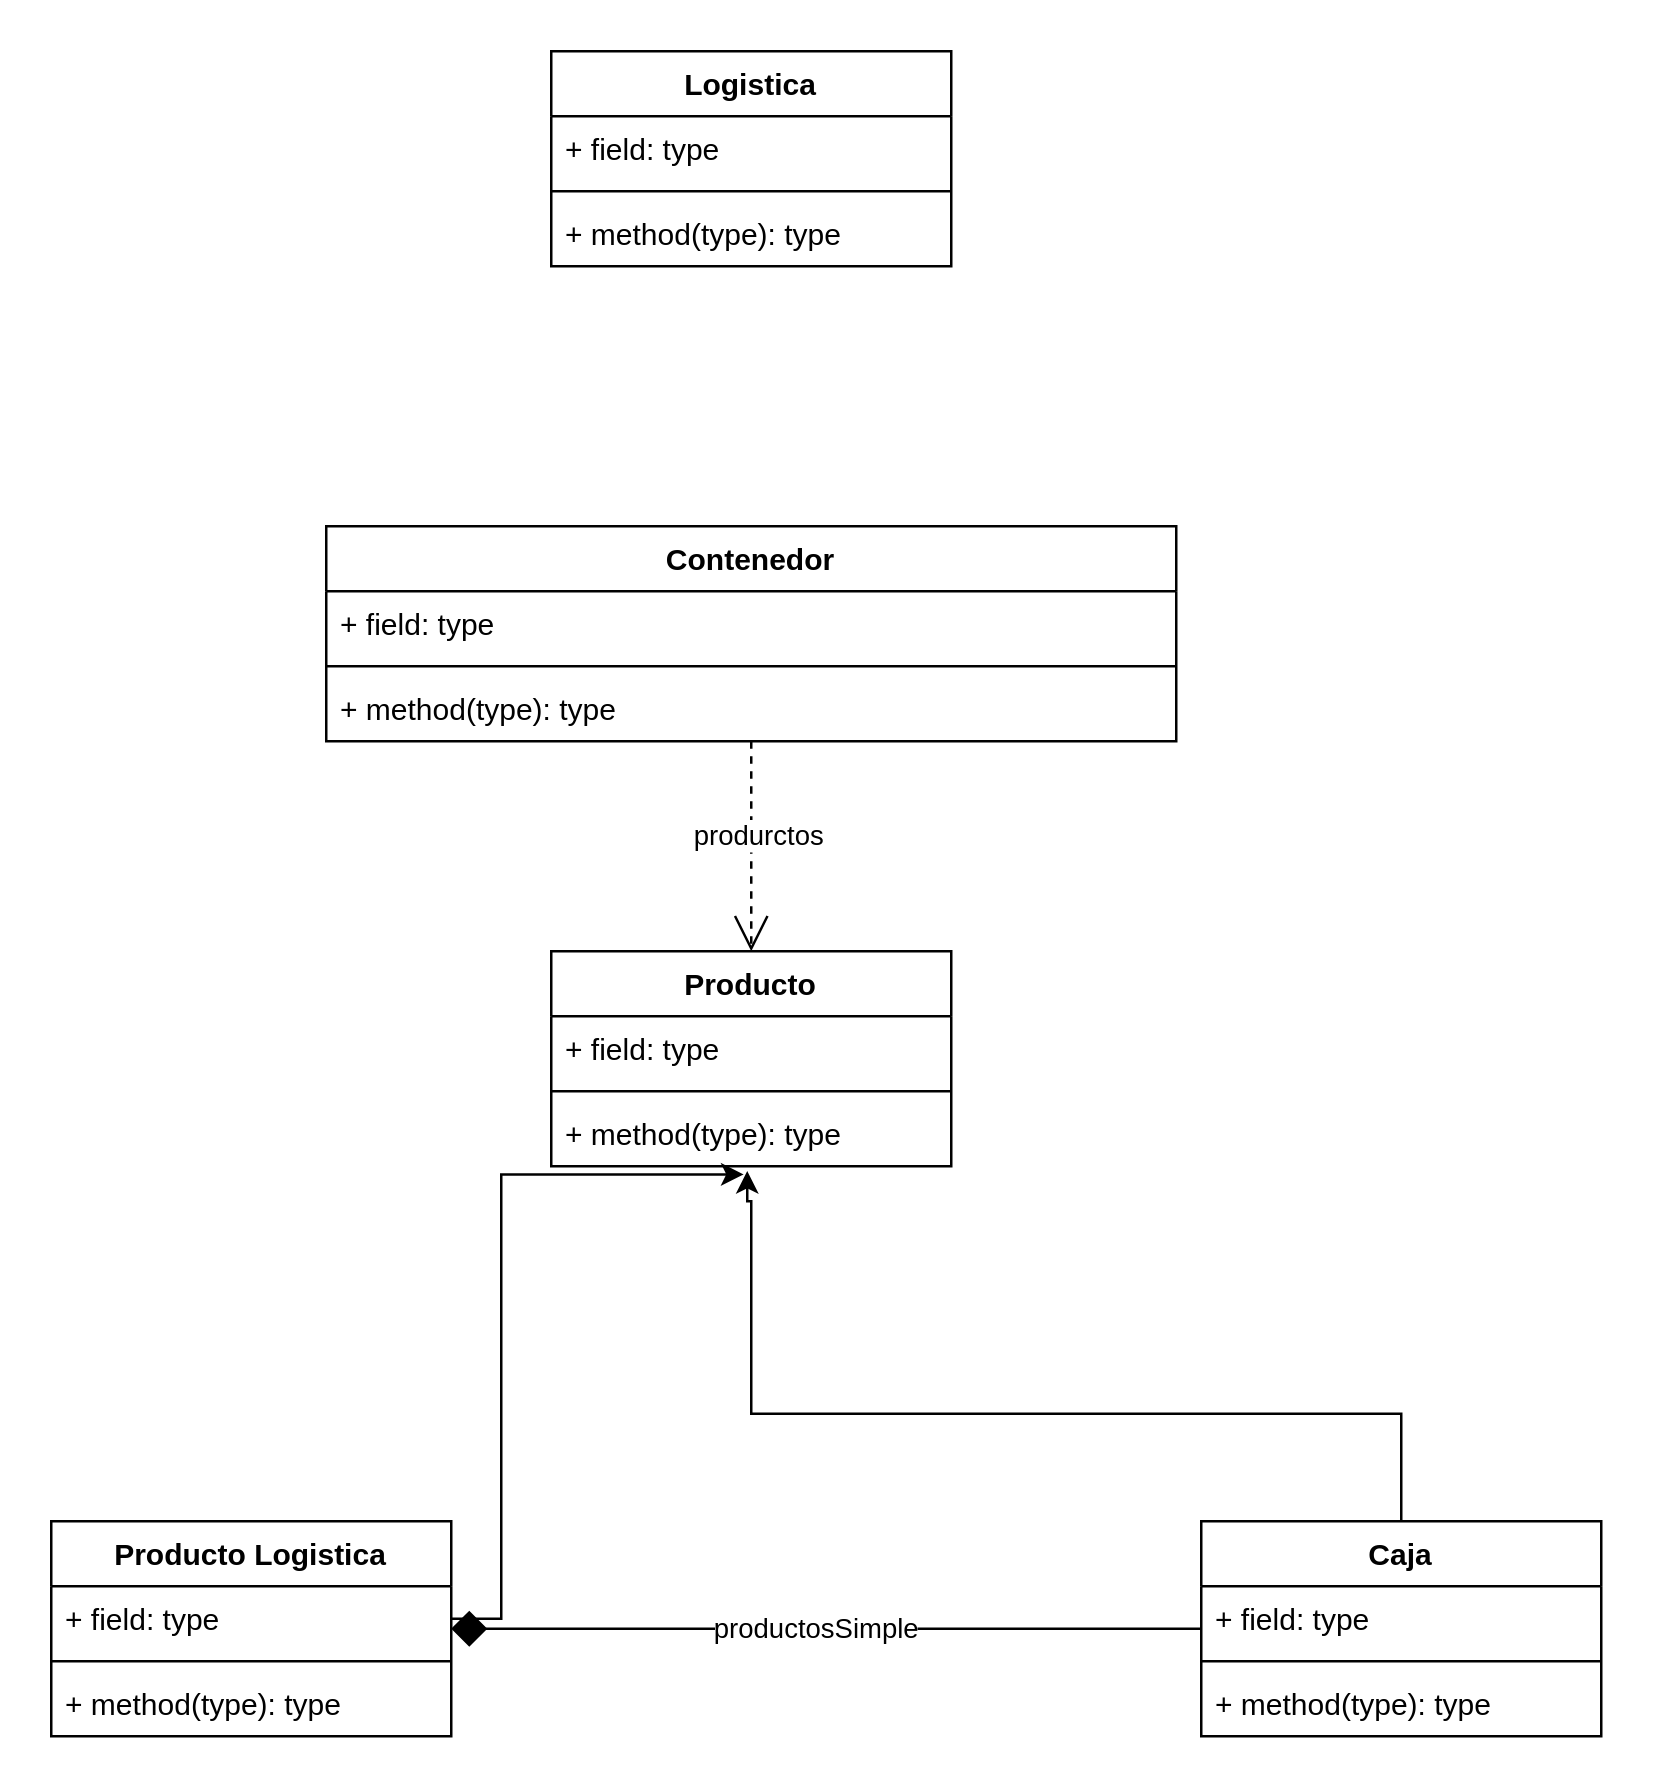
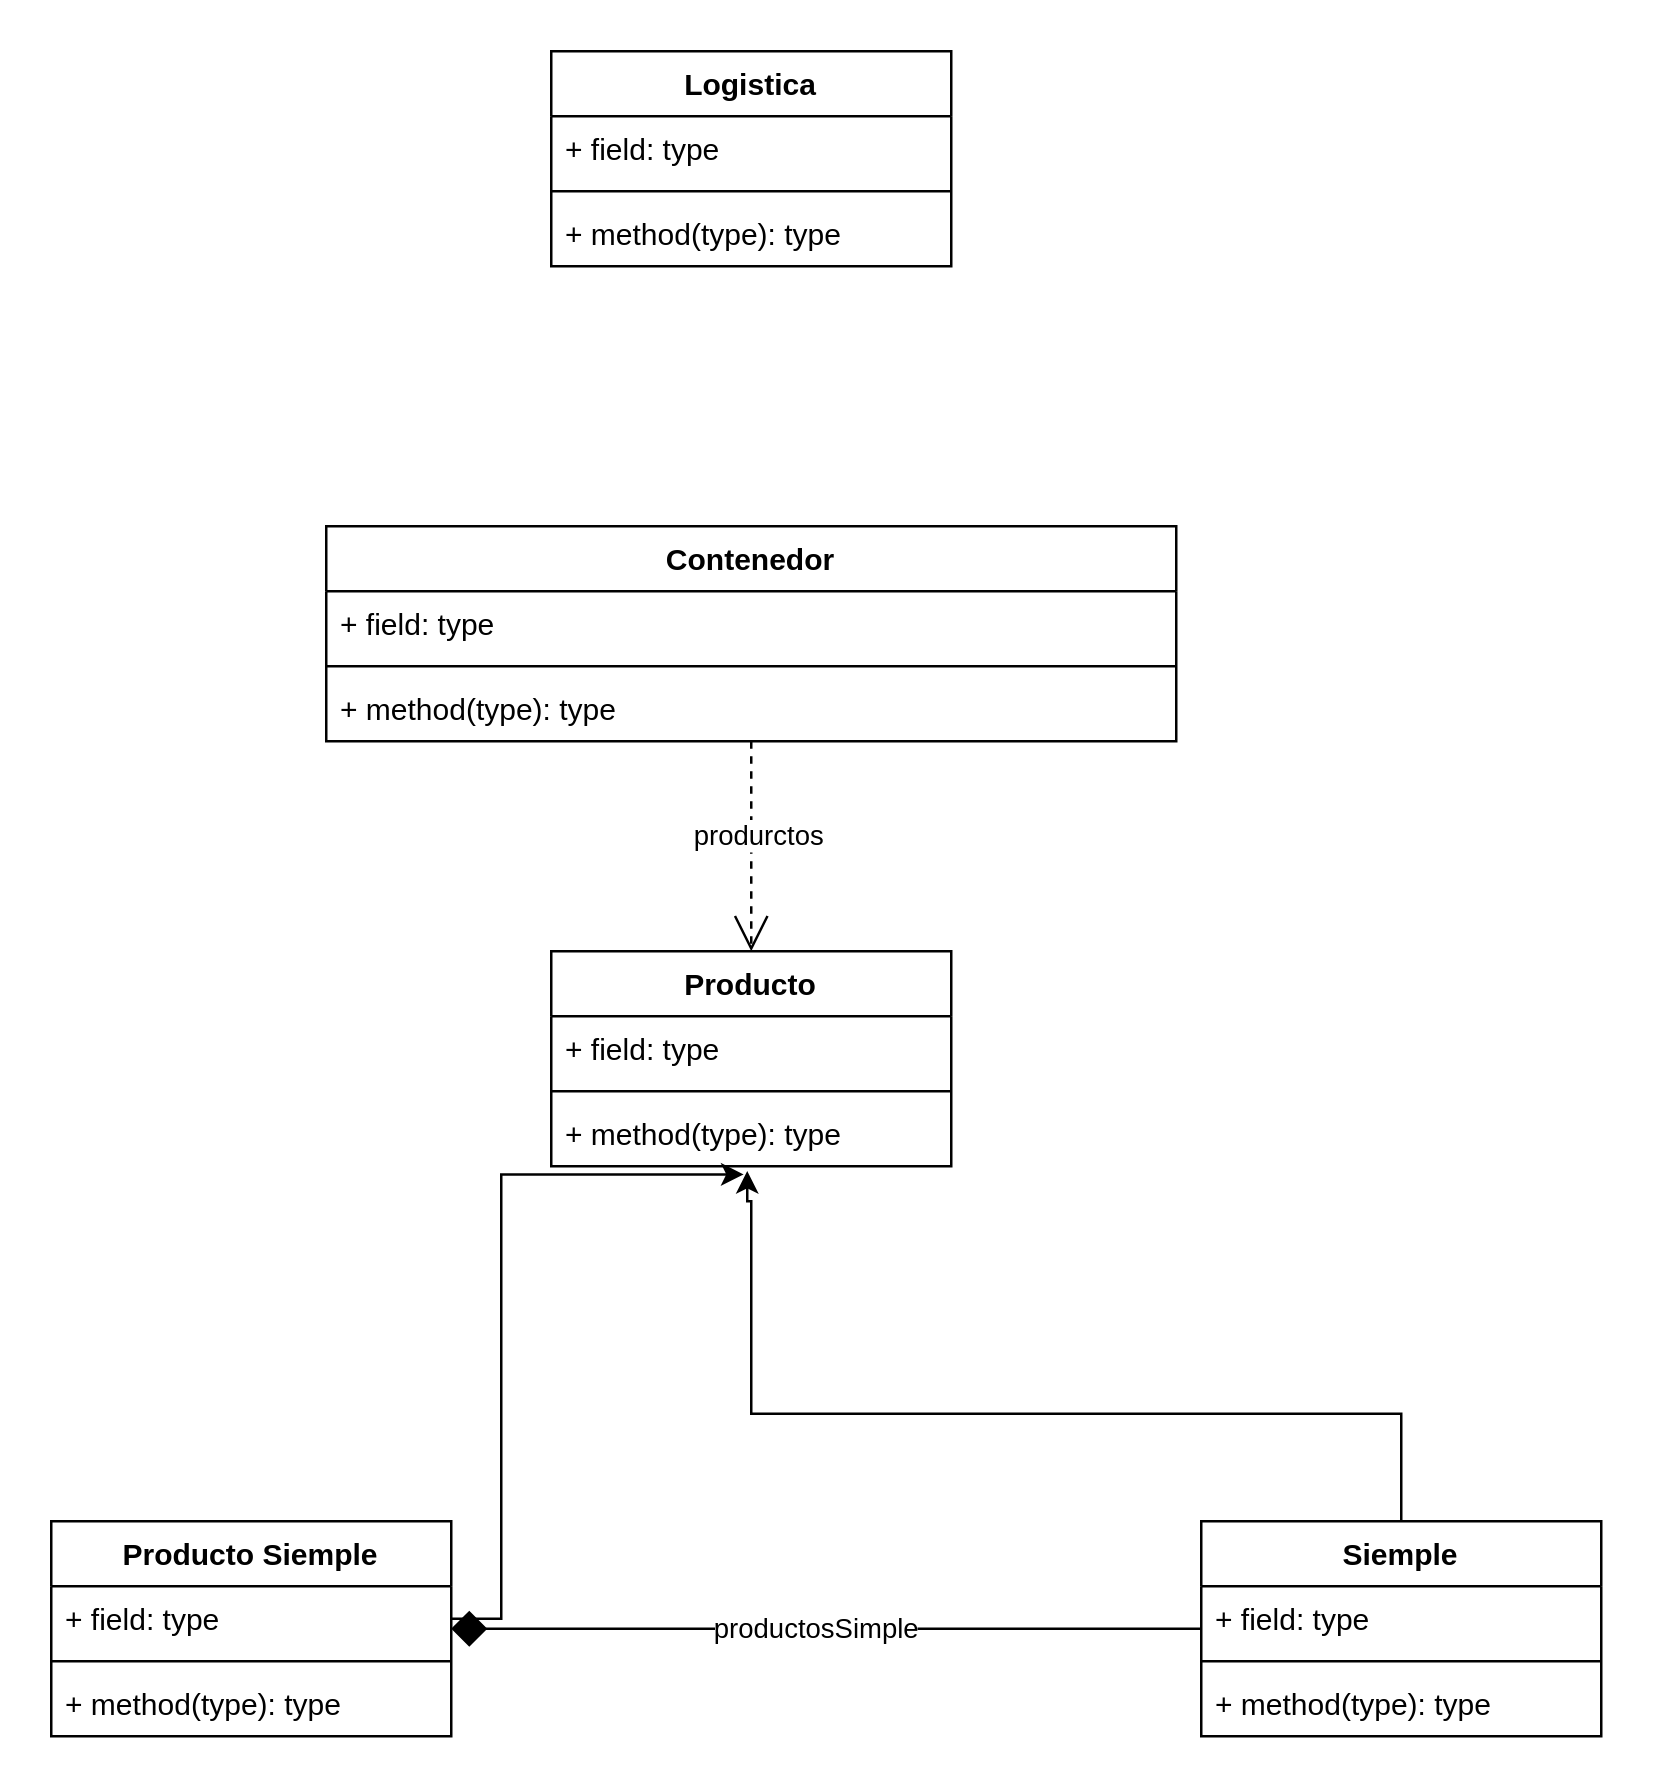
- <mxCell id="10" value="Producto Logistica" style="swimlane;fontStyle=1;align=center;verticalAlign=top;childLayout=stackLayout;horizontal=1;startSize=26;horizontalStack=0;resizeParent=1;resizeParentMax=0;resizeLast=0;collapsible=1;marginBottom=0;whiteSpace=wrap;html=1;" parent="1" vertex="1"><mxGeometry x="20" y="608" width="160" height="86" as="geometry" /></mxCell>
+ <mxCell id="10" value="Producto Siemple" style="swimlane;fontStyle=1;align=center;verticalAlign=top;childLayout=stackLayout;horizontal=1;startSize=26;horizontalStack=0;resizeParent=1;resizeParentMax=0;resizeLast=0;collapsible=1;marginBottom=0;whiteSpace=wrap;html=1;" parent="1" vertex="1"><mxGeometry x="20" y="608" width="160" height="86" as="geometry" /></mxCell>
- <mxCell id="14" value="Caja" style="swimlane;fontStyle=1;align=center;verticalAlign=top;childLayout=stackLayout;horizontal=1;startSize=26;horizontalStack=0;resizeParent=1;resizeParentMax=0;resizeLast=0;collapsible=1;marginBottom=0;whiteSpace=wrap;html=1;" parent="1" vertex="1"><mxGeometry x="480" y="608" width="160" height="86" as="geometry" /></mxCell>
+ <mxCell id="14" value="Siemple" style="swimlane;fontStyle=1;align=center;verticalAlign=top;childLayout=stackLayout;horizontal=1;startSize=26;horizontalStack=0;resizeParent=1;resizeParentMax=0;resizeLast=0;collapsible=1;marginBottom=0;whiteSpace=wrap;html=1;" parent="1" vertex="1"><mxGeometry x="480" y="608" width="160" height="86" as="geometry" /></mxCell>
